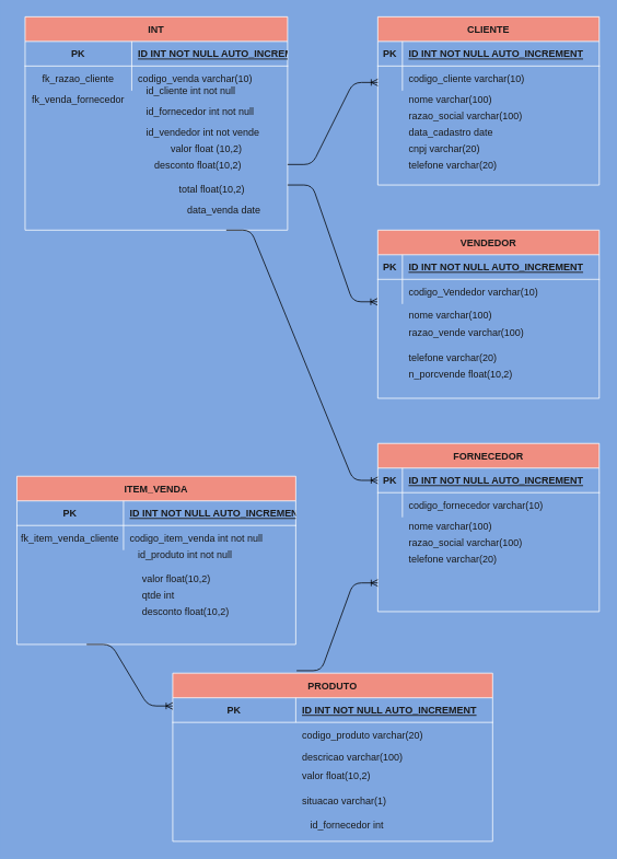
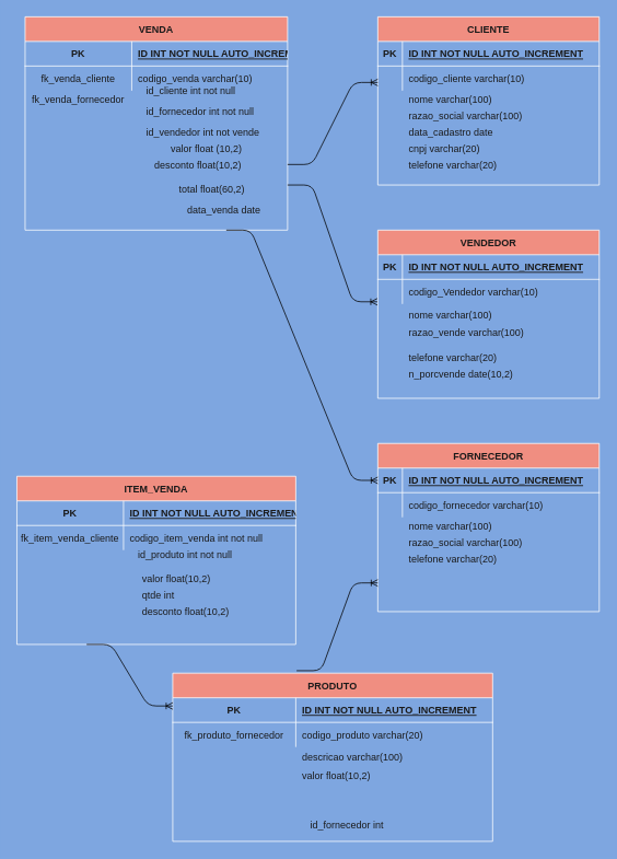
- <mxCell id="56" value="INT" style="shape=table;startSize=30;container=1;collapsible=1;childLayout=tableLayout;fixedRows=1;rowLines=0;fontStyle=1;align=center;resizeLast=1;fillColor=#F08E81;strokeColor=#FFFFFF;fontColor=#1A1A1A;" parent="1" vertex="1"><mxGeometry x="30" y="20" width="320" height="260" as="geometry" /></mxCell>
+ <mxCell id="56" value="VENDA" style="shape=table;startSize=30;container=1;collapsible=1;childLayout=tableLayout;fixedRows=1;rowLines=0;fontStyle=1;align=center;resizeLast=1;fillColor=#F08E81;strokeColor=#FFFFFF;fontColor=#1A1A1A;" parent="1" vertex="1"><mxGeometry x="30" y="20" width="320" height="260" as="geometry" /></mxCell>
- <mxCell id="61" value="fk_razao_cliente" style="shape=partialRectangle;overflow=hidden;connectable=0;fillColor=none;top=0;left=0;bottom=0;right=0;strokeColor=#FFFFFF;fontColor=#1A1A1A;" parent="60" vertex="1"><mxGeometry width="130" height="30" as="geometry" /></mxCell>
+ <mxCell id="61" value="fk_venda_cliente" style="shape=partialRectangle;overflow=hidden;connectable=0;fillColor=none;top=0;left=0;bottom=0;right=0;strokeColor=#FFFFFF;fontColor=#1A1A1A;" parent="60" vertex="1"><mxGeometry width="130" height="30" as="geometry" /></mxCell>
- <mxCell id="75" value="total float(10,2)" style="shape=partialRectangle;overflow=hidden;connectable=0;fillColor=none;top=0;left=0;bottom=0;right=0;align=left;spacingLeft=6;strokeColor=#FFFFFF;fontColor=#1A1A1A;" parent="1" vertex="1"><mxGeometry x="210" y="215" width="240" height="30" as="geometry" /></mxCell>
+ <mxCell id="75" value="total float(60,2)" style="shape=partialRectangle;overflow=hidden;connectable=0;fillColor=none;top=0;left=0;bottom=0;right=0;align=left;spacingLeft=6;strokeColor=#FFFFFF;fontColor=#1A1A1A;" parent="1" vertex="1"><mxGeometry x="210" y="215" width="240" height="30" as="geometry" /></mxCell>
- <mxCell id="44" value="n_porcvende float(10,2)" style="shape=partialRectangle;overflow=hidden;connectable=0;fillColor=none;top=0;left=0;bottom=0;right=0;align=left;spacingLeft=6;strokeColor=#FFFFFF;fontColor=#1A1A1A;" parent="1" vertex="1"><mxGeometry x="490" y="440" width="240" height="30" as="geometry" /></mxCell>
+ <mxCell id="44" value="n_porcvende date(10,2)" style="shape=partialRectangle;overflow=hidden;connectable=0;fillColor=none;top=0;left=0;bottom=0;right=0;align=left;spacingLeft=6;strokeColor=#FFFFFF;fontColor=#1A1A1A;" parent="1" vertex="1"><mxGeometry x="490" y="440" width="240" height="30" as="geometry" /></mxCell>
+ <mxCell id="50" value="fk_produto_fornecedor" style="shape=partialRectangle;overflow=hidden;connectable=0;fillColor=none;top=0;left=0;bottom=0;right=0;strokeColor=#FFFFFF;fontColor=#1A1A1A;" parent="49" vertex="1"><mxGeometry width="150" height="30" as="geometry" /></mxCell>
- <mxCell id="54" value="situacao varchar(1)" style="shape=partialRectangle;overflow=hidden;connectable=0;fillColor=none;top=0;left=0;bottom=0;right=0;align=left;spacingLeft=6;strokeColor=#FFFFFF;fontColor=#1A1A1A;" parent="1" vertex="1"><mxGeometry x="360" y="960" width="240" height="30" as="geometry" /></mxCell>
